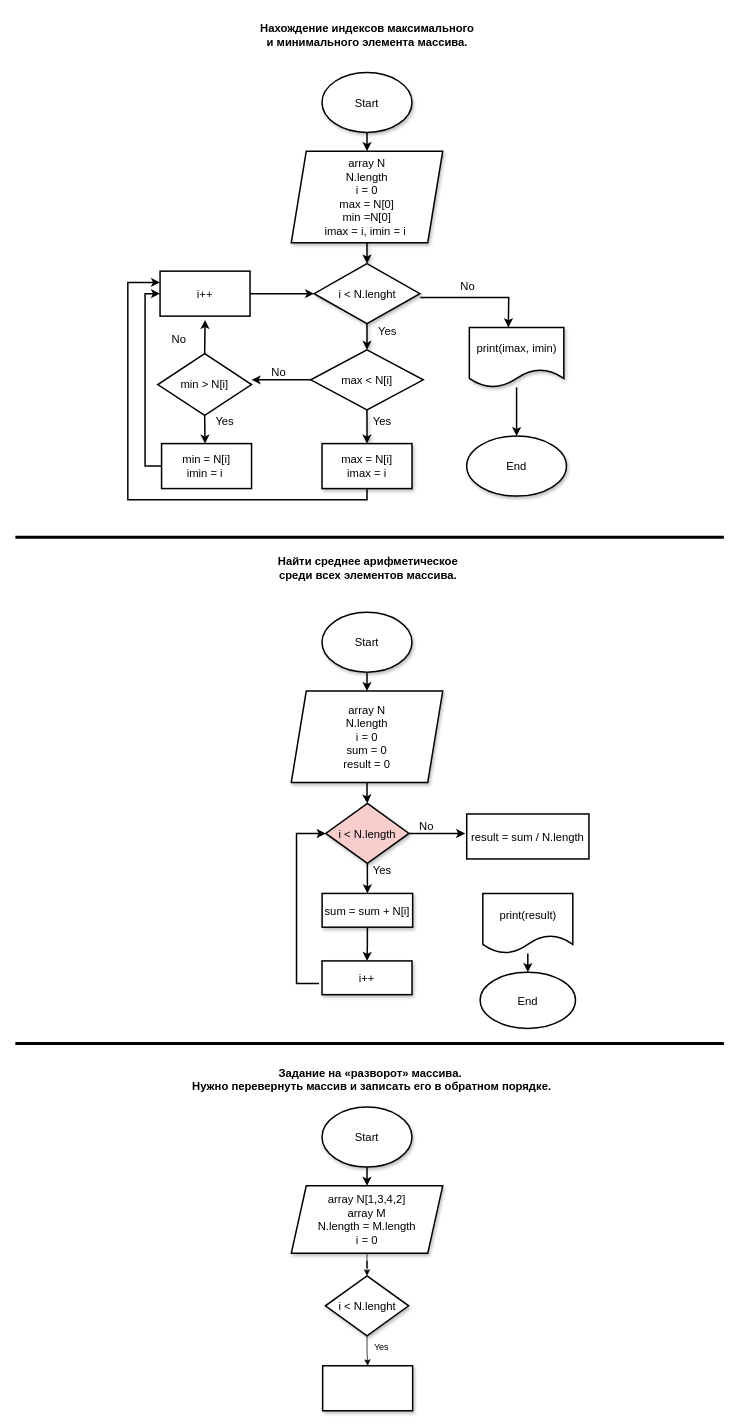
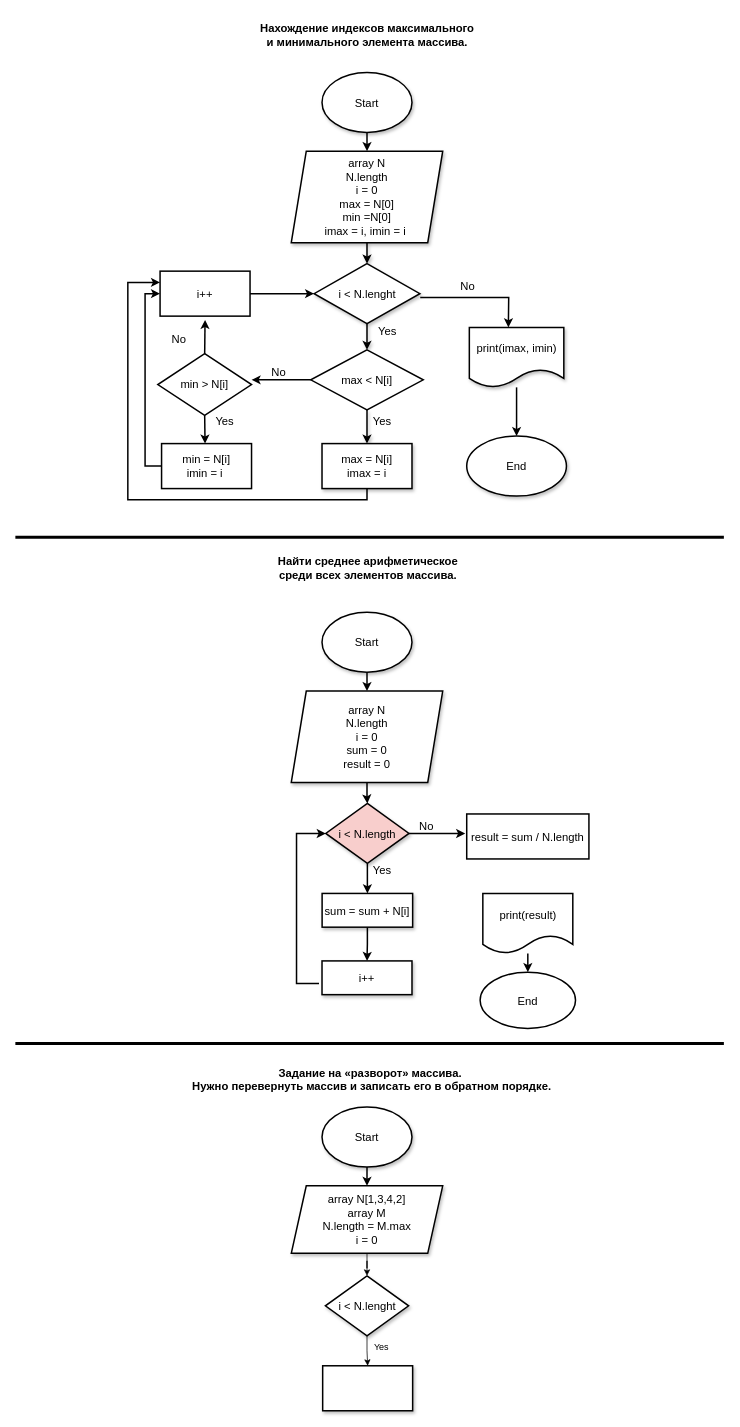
- <mxCell id="54" value="array N[1,3,4,2]&lt;br&gt;array M&lt;br style=&quot;font-size: 15px;&quot;&gt;N.length = M.length&lt;br style=&quot;font-size: 15px;&quot;&gt;i = 0&lt;br style=&quot;font-size: 15px;&quot;&gt;" style="shape=parallelogram;perimeter=parallelogramPerimeter;whiteSpace=wrap;html=1;fixedSize=1;strokeWidth=2;fontSize=15;shadow=1;rounded=0;labelBackgroundColor=none;" vertex="1" parent="1"><mxGeometry x="388" y="1581" width="202" height="90" as="geometry" /></mxCell>
+ <mxCell id="54" value="array N[1,3,4,2]&lt;br&gt;array M&lt;br style=&quot;font-size: 15px;&quot;&gt;N.length = M.max&lt;br style=&quot;font-size: 15px;&quot;&gt;i = 0&lt;br style=&quot;font-size: 15px;&quot;&gt;" style="shape=parallelogram;perimeter=parallelogramPerimeter;whiteSpace=wrap;html=1;fixedSize=1;strokeWidth=2;fontSize=15;shadow=1;rounded=0;labelBackgroundColor=none;" vertex="1" parent="1"><mxGeometry x="388" y="1581" width="202" height="90" as="geometry" /></mxCell>
